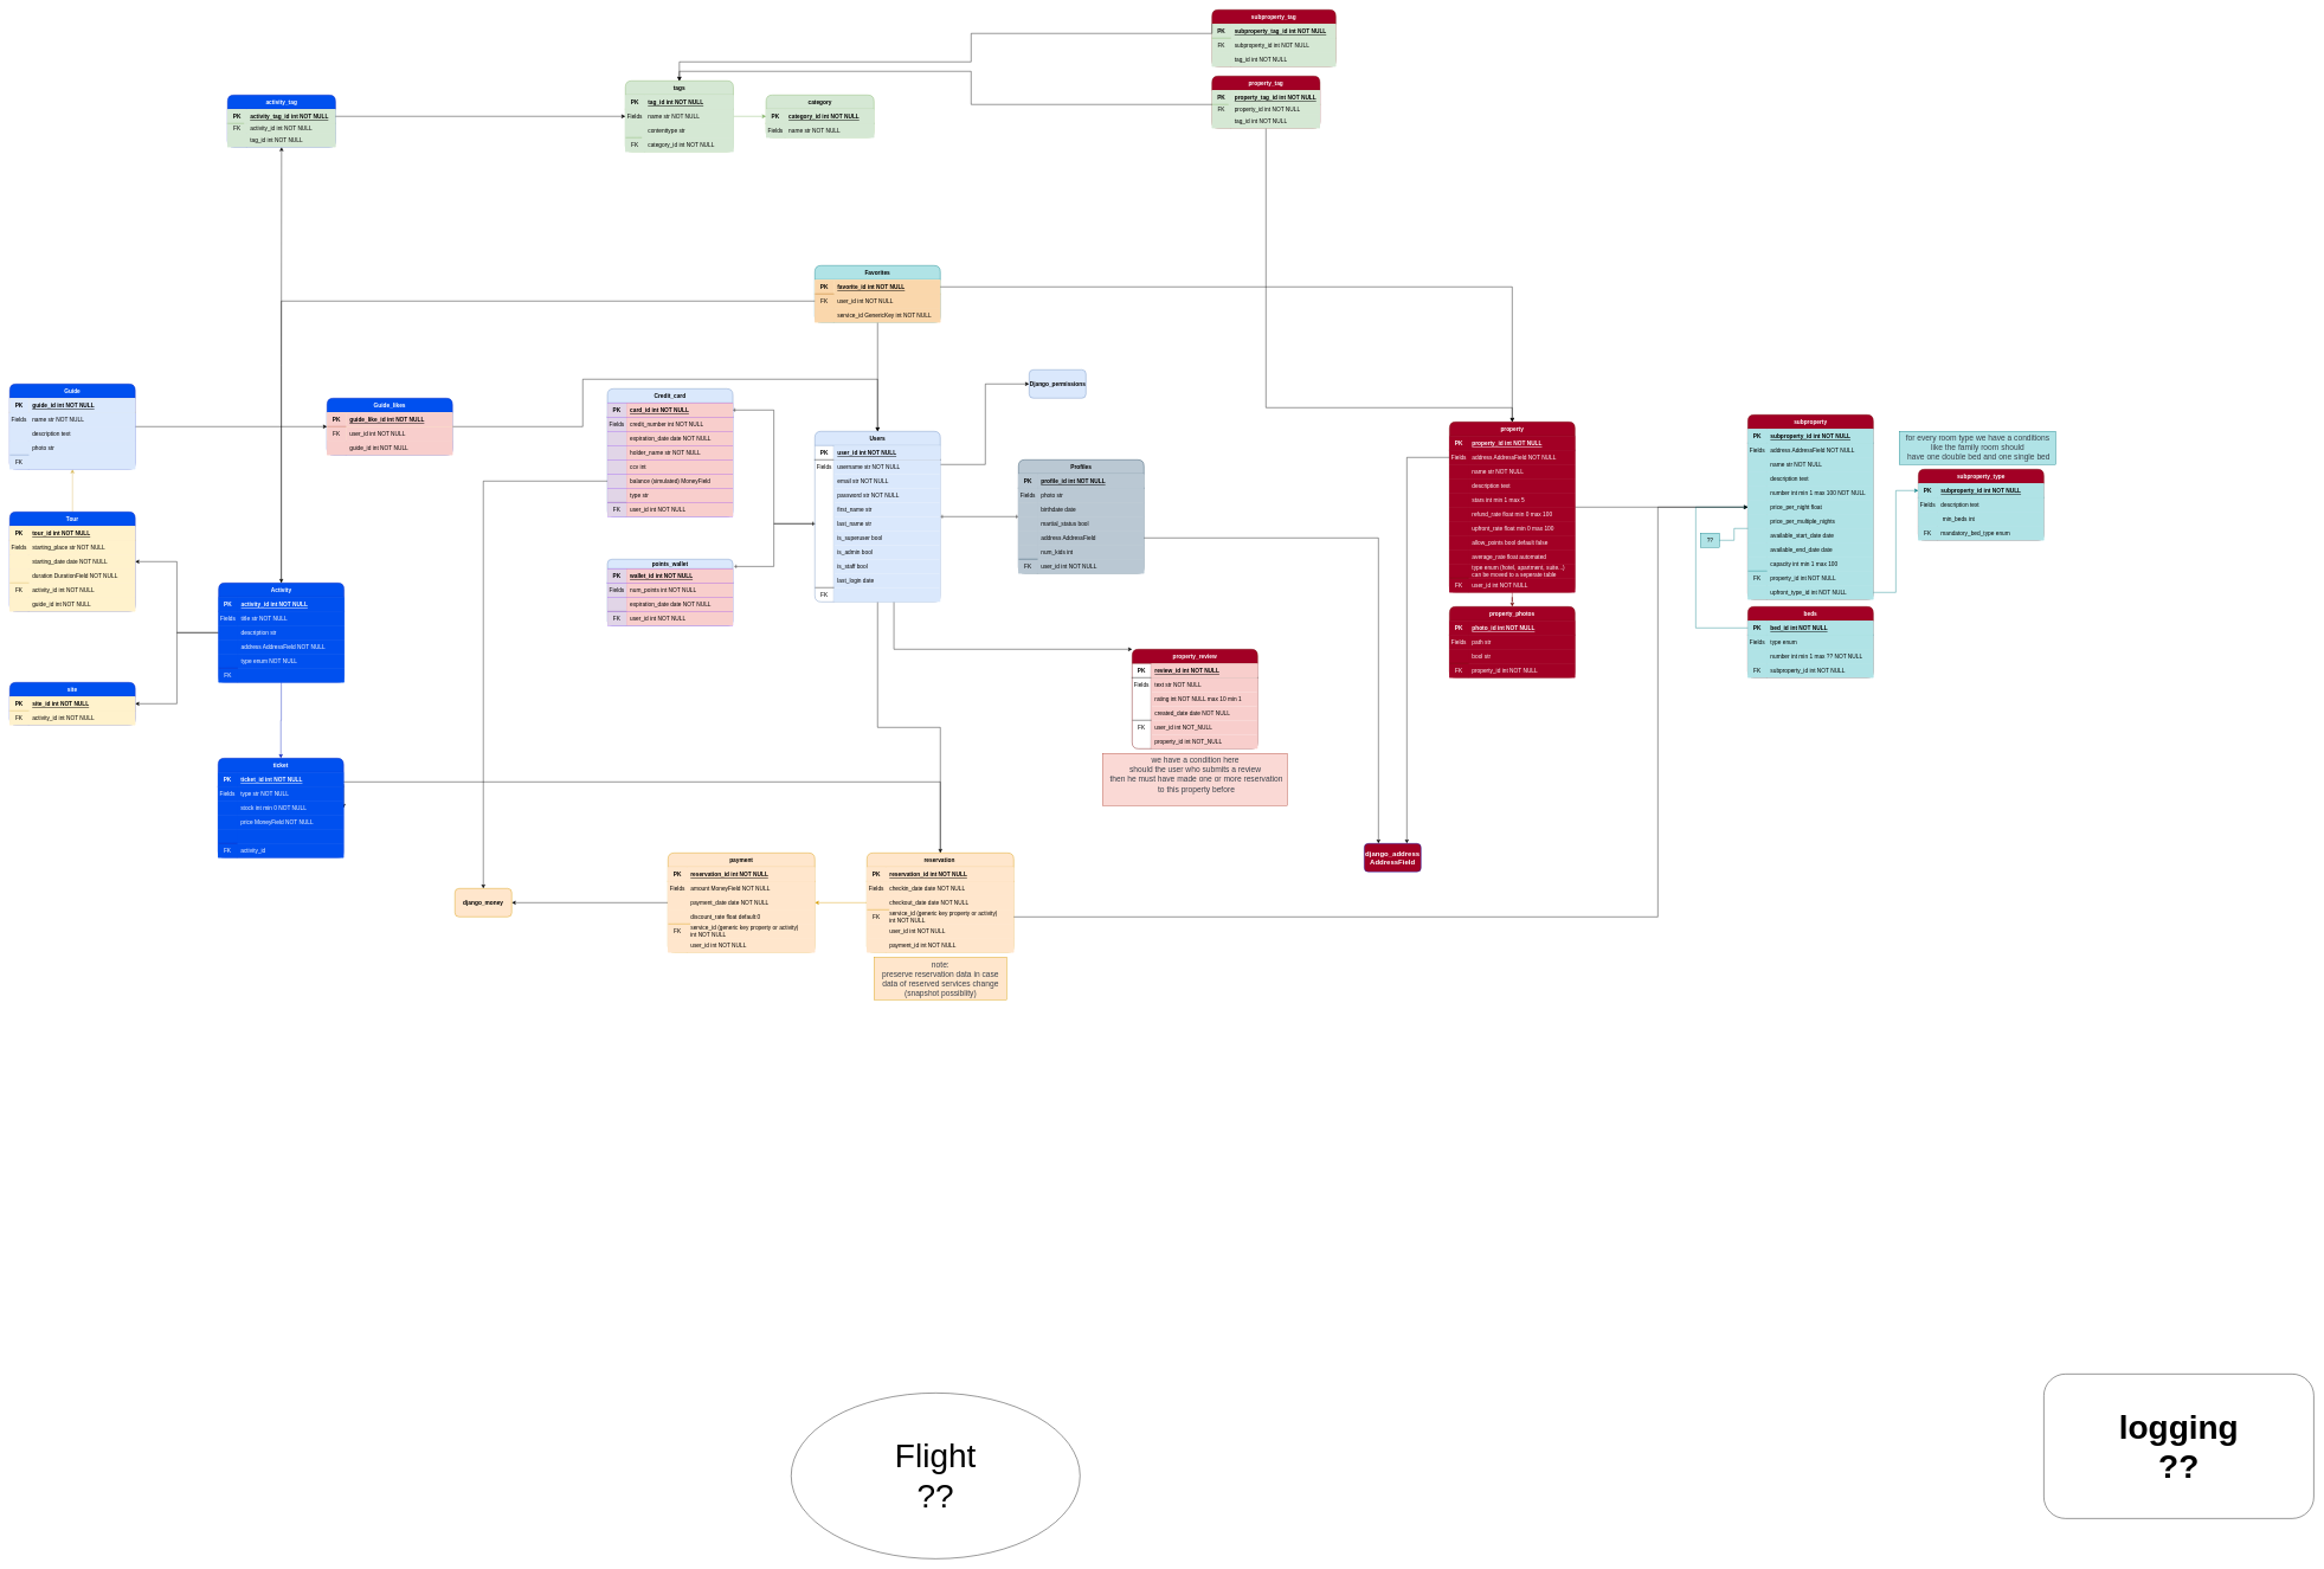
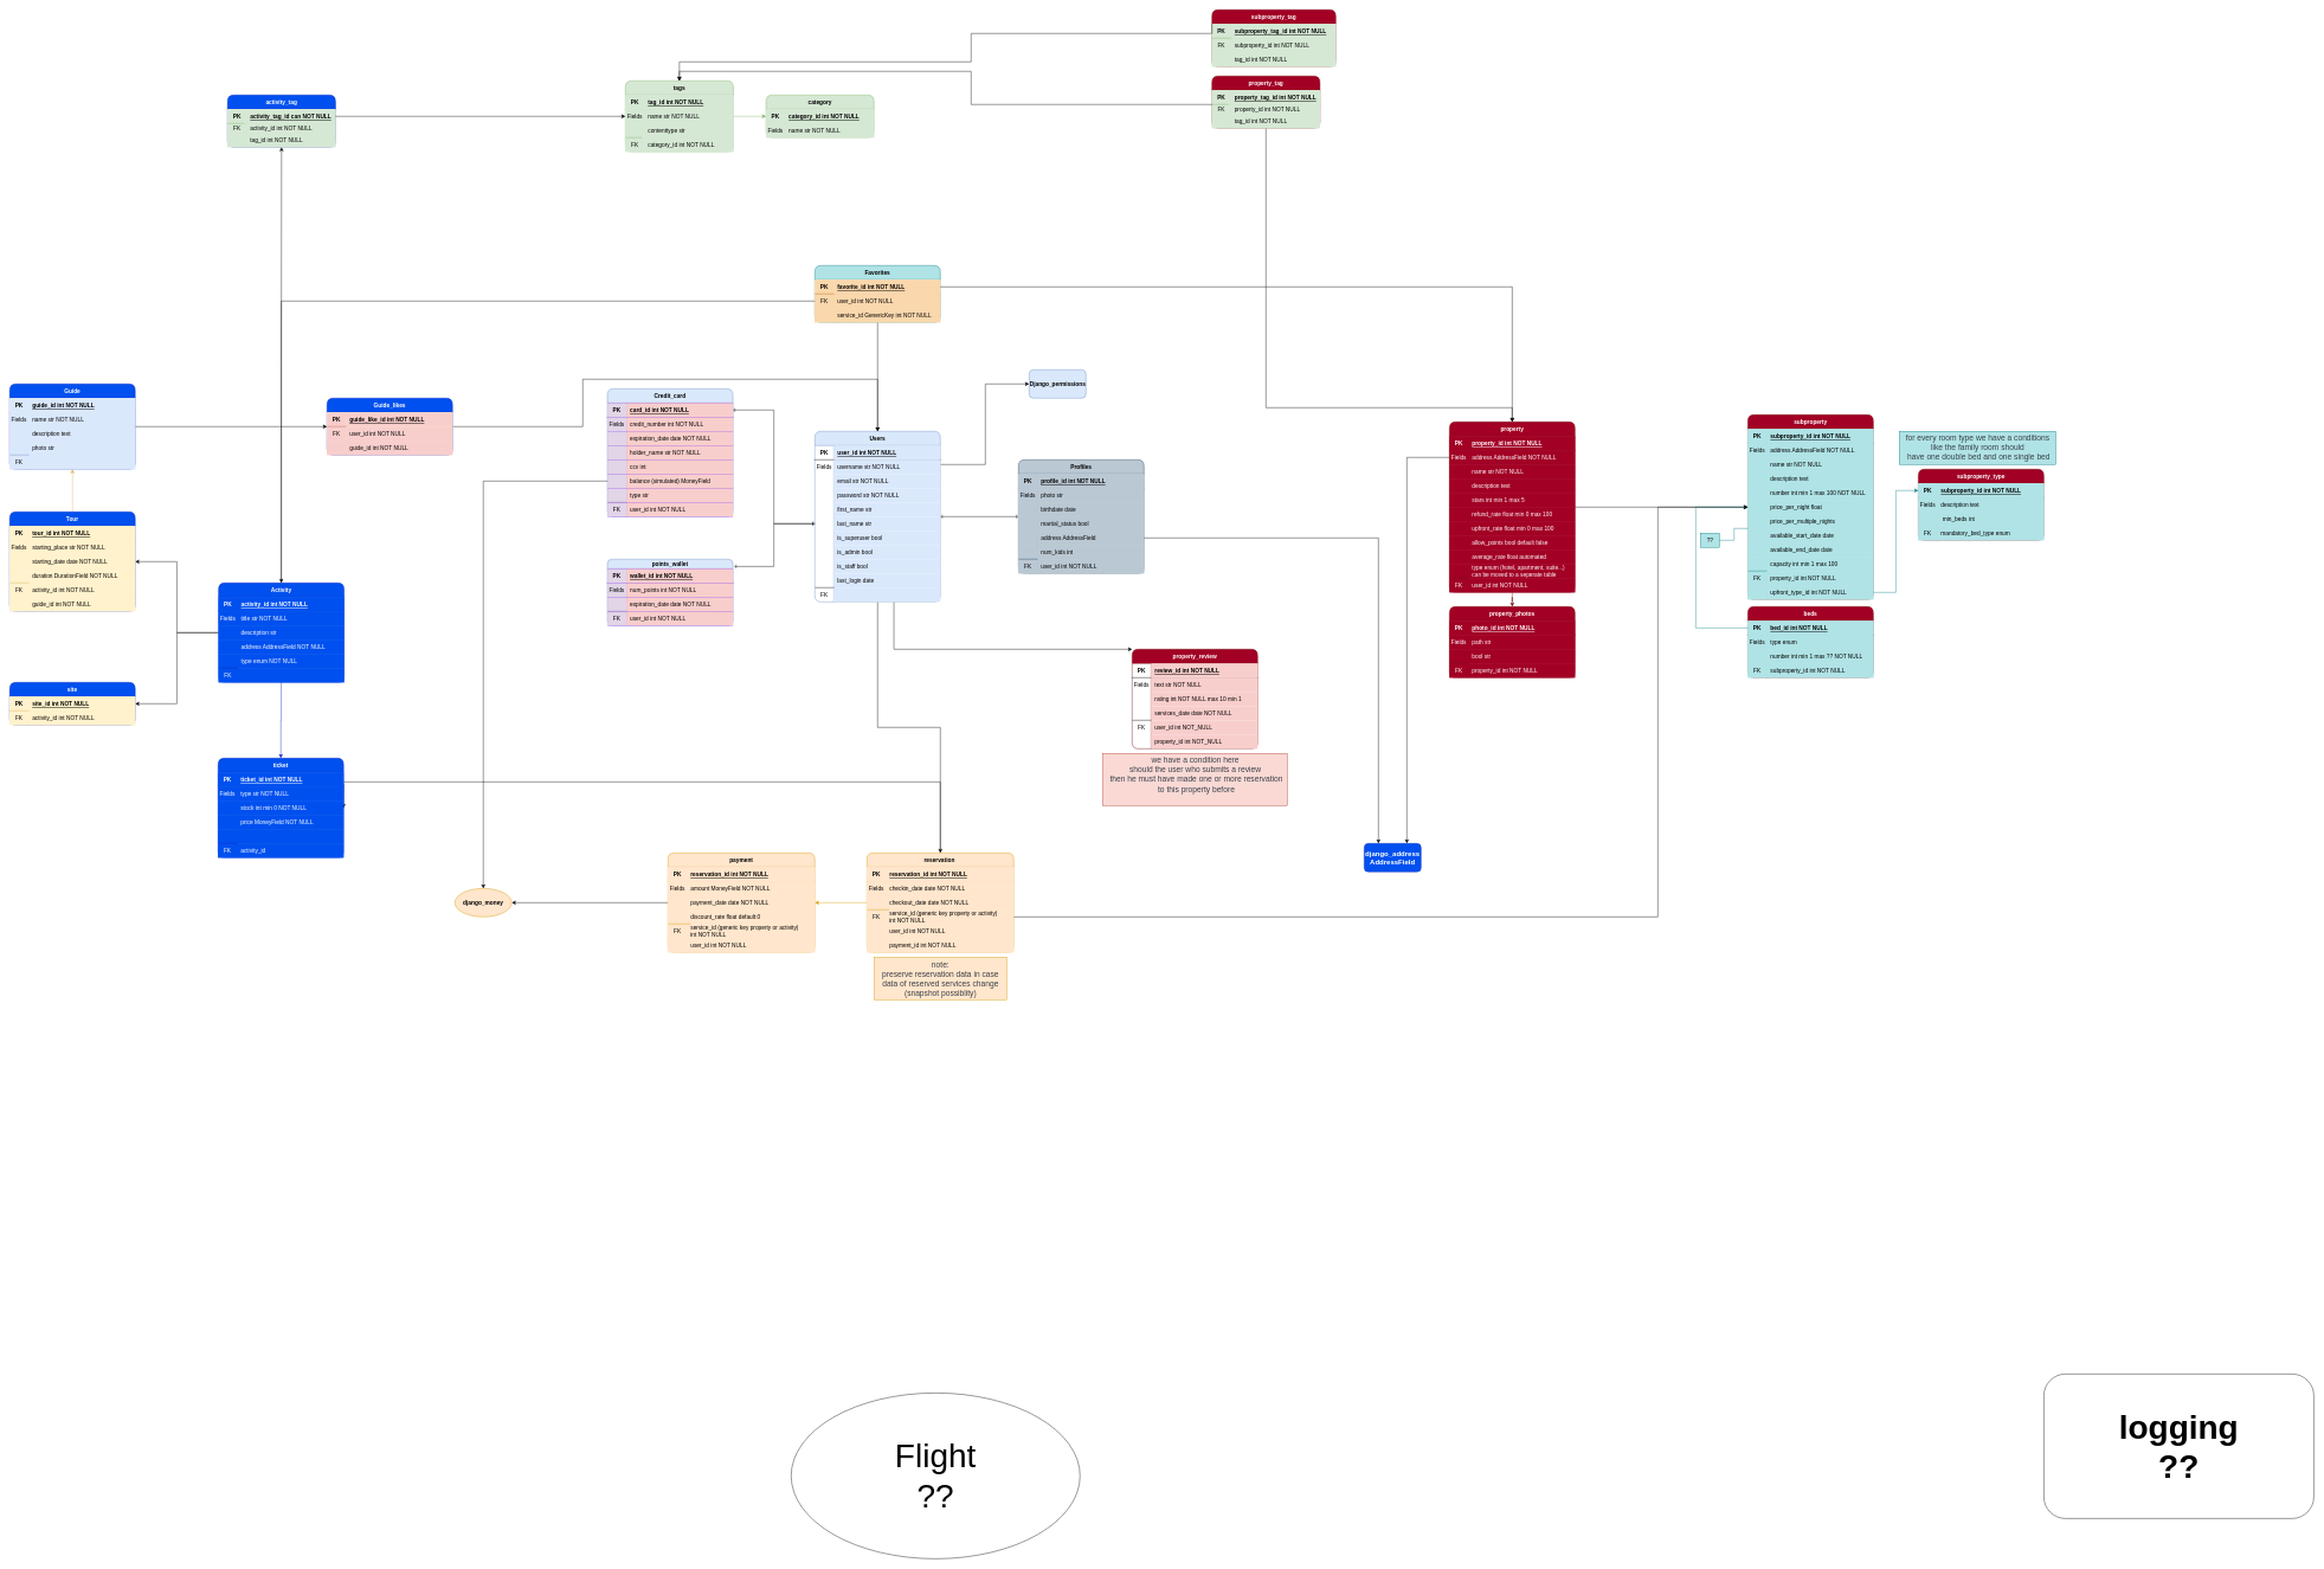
- <mxCell id="423" value="activity_tag_id int NOT NULL " style="shape=partialRectangle;overflow=hidden;connectable=0;fillColor=#d5e8d4;top=0;left=0;bottom=0;right=0;align=left;spacingLeft=6;fontStyle=5;strokeColor=#82b366;" vertex="1" parent="421"><mxGeometry x="40" width="188" height="30" as="geometry"><mxRectangle width="188" height="30" as="alternateBounds" /></mxGeometry></mxCell>
+ <mxCell id="423" value="activity_tag_id can NOT NULL " style="shape=partialRectangle;overflow=hidden;connectable=0;fillColor=#d5e8d4;top=0;left=0;bottom=0;right=0;align=left;spacingLeft=6;fontStyle=5;strokeColor=#82b366;" vertex="1" parent="421"><mxGeometry x="40" width="188" height="30" as="geometry"><mxRectangle width="188" height="30" as="alternateBounds" /></mxGeometry></mxCell>
- <mxCell id="163" value="created_date date NOT NULL" style="shape=partialRectangle;overflow=hidden;connectable=0;fillColor=#f8cecc;top=0;left=0;bottom=0;right=0;align=left;spacingLeft=6;strokeColor=#b85450;" parent="161" vertex="1"><mxGeometry x="40" width="225" height="30" as="geometry"><mxRectangle width="225" height="30" as="alternateBounds" /></mxGeometry></mxCell>
+ <mxCell id="163" value="services_date date NOT NULL" style="shape=partialRectangle;overflow=hidden;connectable=0;fillColor=#f8cecc;top=0;left=0;bottom=0;right=0;align=left;spacingLeft=6;strokeColor=#b85450;" parent="161" vertex="1"><mxGeometry x="40" width="225" height="30" as="geometry"><mxRectangle width="225" height="30" as="alternateBounds" /></mxGeometry></mxCell>
- <mxCell id="271" value="&lt;font style=&quot;font-size: 15px;&quot;&gt;django_address&lt;/font&gt;&lt;div&gt;&lt;span style=&quot;font-size: 15px;&quot;&gt;AddressField&lt;/span&gt;&lt;/div&gt;" style="whiteSpace=wrap;html=1;fillColor=#a20025;strokeColor=#001DBC;fontColor=#ffffff;startSize=30;fontStyle=1;swimlaneFillColor=none;rounded=1;shadow=0;" parent="1" vertex="1"><mxGeometry x="2880" y="1780" width="120" height="60" as="geometry" /></mxCell>
+ <mxCell id="271" value="&lt;font style=&quot;font-size: 15px;&quot;&gt;django_address&lt;/font&gt;&lt;div&gt;&lt;span style=&quot;font-size: 15px;&quot;&gt;AddressField&lt;/span&gt;&lt;/div&gt;" style="whiteSpace=wrap;html=1;fillColor=#0050ef;strokeColor=#001DBC;fontColor=#ffffff;startSize=30;fontStyle=1;swimlaneFillColor=none;rounded=1;shadow=0;" parent="1" vertex="1"><mxGeometry x="2880" y="1780" width="120" height="60" as="geometry" /></mxCell>
- <mxCell id="273" value="django_money" style="whiteSpace=wrap;html=1;fillColor=#ffe6cc;strokeColor=#d79b00;startSize=30;fontStyle=1;swimlaneFillColor=none;rounded=1;shadow=0;" parent="1" vertex="1"><mxGeometry x="960" y="1875" width="120" height="60" as="geometry" /></mxCell>
+ <mxCell id="273" value="django_money" style="ellipse;whiteSpace=wrap;html=1;fillColor=#ffe6cc;strokeColor=#d79b00;startSize=30;fontStyle=1;swimlaneFillColor=none;shadow=0;" parent="1" vertex="1"><mxGeometry x="960" y="1875" width="120" height="60" as="geometry" /></mxCell>
